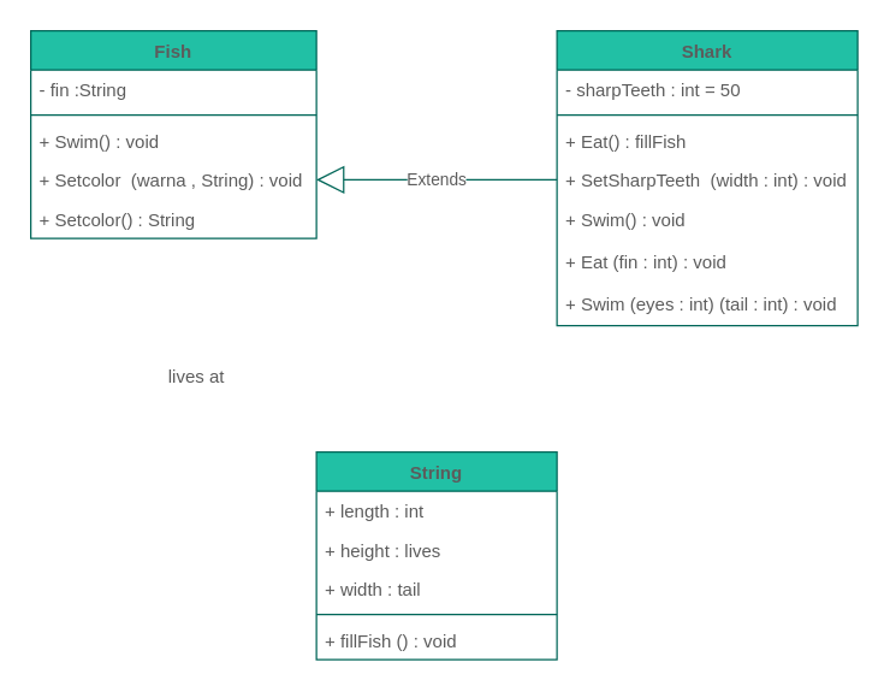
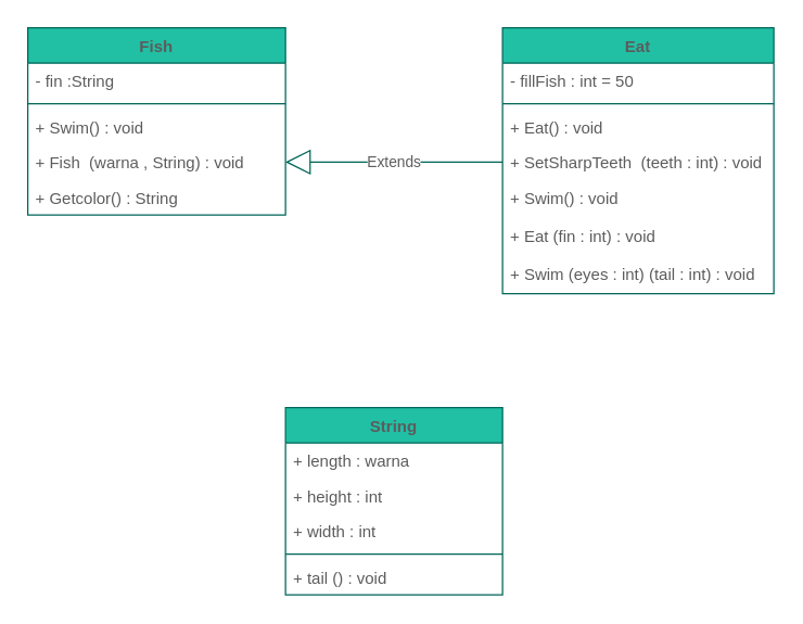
- <mxCell id="14" value="Shark" style="swimlane;fontStyle=1;align=center;verticalAlign=top;childLayout=stackLayout;horizontal=1;startSize=26;horizontalStack=0;resizeParent=1;resizeParentMax=0;resizeLast=0;collapsible=1;marginBottom=0;fillColor=#21C0A5;strokeColor=#006658;fontColor=#5C5C5C;" vertex="1" parent="1"><mxGeometry x="370" y="20" width="200" height="196" as="geometry" /></mxCell>
+ <mxCell id="14" value="Eat" style="swimlane;fontStyle=1;align=center;verticalAlign=top;childLayout=stackLayout;horizontal=1;startSize=26;horizontalStack=0;resizeParent=1;resizeParentMax=0;resizeLast=0;collapsible=1;marginBottom=0;fillColor=#21C0A5;strokeColor=#006658;fontColor=#5C5C5C;" vertex="1" parent="1"><mxGeometry x="370" y="20" width="200" height="196" as="geometry" /></mxCell>
- <mxCell id="15" value="- sharpTeeth : int = 50" style="text;strokeColor=none;fillColor=none;align=left;verticalAlign=top;spacingLeft=4;spacingRight=4;overflow=hidden;rotatable=0;points=[[0,0.5],[1,0.5]];portConstraint=eastwest;fontColor=#5C5C5C;" vertex="1" parent="14"><mxGeometry y="26" width="200" height="26" as="geometry" /></mxCell>
+ <mxCell id="15" value="- fillFish : int = 50" style="text;strokeColor=none;fillColor=none;align=left;verticalAlign=top;spacingLeft=4;spacingRight=4;overflow=hidden;rotatable=0;points=[[0,0.5],[1,0.5]];portConstraint=eastwest;fontColor=#5C5C5C;" vertex="1" parent="14"><mxGeometry y="26" width="200" height="26" as="geometry" /></mxCell>
- <mxCell id="17" value="+ Eat() : fillFish" style="text;strokeColor=none;fillColor=none;align=left;verticalAlign=top;spacingLeft=4;spacingRight=4;overflow=hidden;rotatable=0;points=[[0,0.5],[1,0.5]];portConstraint=eastwest;fontColor=#5C5C5C;" vertex="1" parent="14"><mxGeometry y="60" width="200" height="26" as="geometry" /></mxCell>
+ <mxCell id="17" value="+ Eat() : void" style="text;strokeColor=none;fillColor=none;align=left;verticalAlign=top;spacingLeft=4;spacingRight=4;overflow=hidden;rotatable=0;points=[[0,0.5],[1,0.5]];portConstraint=eastwest;fontColor=#5C5C5C;" vertex="1" parent="14"><mxGeometry y="60" width="200" height="26" as="geometry" /></mxCell>
- <mxCell id="6" value="+ Setcolor  (warna , String) : void" style="text;strokeColor=none;fillColor=none;align=left;verticalAlign=top;spacingLeft=4;spacingRight=4;overflow=hidden;rotatable=0;points=[[0,0.5],[1,0.5]];portConstraint=eastwest;fontColor=#5C5C5C;" vertex="1" parent="2"><mxGeometry y="86" width="190" height="26" as="geometry" /></mxCell>
+ <mxCell id="6" value="+ Fish  (warna , String) : void" style="text;strokeColor=none;fillColor=none;align=left;verticalAlign=top;spacingLeft=4;spacingRight=4;overflow=hidden;rotatable=0;points=[[0,0.5],[1,0.5]];portConstraint=eastwest;fontColor=#5C5C5C;" vertex="1" parent="2"><mxGeometry y="86" width="190" height="26" as="geometry" /></mxCell>
- <mxCell id="18" value="+ SetSharpTeeth  (width : int) : void" style="text;strokeColor=none;fillColor=none;align=left;verticalAlign=top;spacingLeft=4;spacingRight=4;overflow=hidden;rotatable=0;points=[[0,0.5],[1,0.5]];portConstraint=eastwest;fontColor=#5C5C5C;" vertex="1" parent="14"><mxGeometry y="86" width="200" height="26" as="geometry" /></mxCell>
+ <mxCell id="18" value="+ SetSharpTeeth  (teeth : int) : void" style="text;strokeColor=none;fillColor=none;align=left;verticalAlign=top;spacingLeft=4;spacingRight=4;overflow=hidden;rotatable=0;points=[[0,0.5],[1,0.5]];portConstraint=eastwest;fontColor=#5C5C5C;" vertex="1" parent="14"><mxGeometry y="86" width="200" height="26" as="geometry" /></mxCell>
- <mxCell id="7" value="+ Setcolor() : String" style="text;strokeColor=none;fillColor=none;align=left;verticalAlign=top;spacingLeft=4;spacingRight=4;overflow=hidden;rotatable=0;points=[[0,0.5],[1,0.5]];portConstraint=eastwest;fontColor=#5C5C5C;" vertex="1" parent="2"><mxGeometry y="112" width="190" height="26" as="geometry" /></mxCell>
+ <mxCell id="7" value="+ Getcolor() : String" style="text;strokeColor=none;fillColor=none;align=left;verticalAlign=top;spacingLeft=4;spacingRight=4;overflow=hidden;rotatable=0;points=[[0,0.5],[1,0.5]];portConstraint=eastwest;fontColor=#5C5C5C;" vertex="1" parent="2"><mxGeometry y="112" width="190" height="26" as="geometry" /></mxCell>
- <mxCell id="23" value="lives at" style="text;html=1;align=center;verticalAlign=middle;resizable=0;points=[];autosize=1;fontColor=#5C5C5C;" vertex="1" parent="1"><mxGeometry x="105" y="240" width="50" height="20" as="geometry" /></mxCell>
- <mxCell id="9" value="+ length : int" style="text;strokeColor=none;fillColor=none;align=left;verticalAlign=top;spacingLeft=4;spacingRight=4;overflow=hidden;rotatable=0;points=[[0,0.5],[1,0.5]];portConstraint=eastwest;fontColor=#5C5C5C;" vertex="1" parent="8"><mxGeometry y="26" width="160" height="26" as="geometry" /></mxCell>
+ <mxCell id="9" value="+ length : warna" style="text;strokeColor=none;fillColor=none;align=left;verticalAlign=top;spacingLeft=4;spacingRight=4;overflow=hidden;rotatable=0;points=[[0,0.5],[1,0.5]];portConstraint=eastwest;fontColor=#5C5C5C;" vertex="1" parent="8"><mxGeometry y="26" width="160" height="26" as="geometry" /></mxCell>
- <mxCell id="10" value="+ height : lives" style="text;strokeColor=none;fillColor=none;align=left;verticalAlign=top;spacingLeft=4;spacingRight=4;overflow=hidden;rotatable=0;points=[[0,0.5],[1,0.5]];portConstraint=eastwest;fontColor=#5C5C5C;" vertex="1" parent="8"><mxGeometry y="52" width="160" height="26" as="geometry" /></mxCell>
+ <mxCell id="10" value="+ height : int" style="text;strokeColor=none;fillColor=none;align=left;verticalAlign=top;spacingLeft=4;spacingRight=4;overflow=hidden;rotatable=0;points=[[0,0.5],[1,0.5]];portConstraint=eastwest;fontColor=#5C5C5C;" vertex="1" parent="8"><mxGeometry y="52" width="160" height="26" as="geometry" /></mxCell>
- <mxCell id="11" value="+ width : tail" style="text;strokeColor=none;fillColor=none;align=left;verticalAlign=top;spacingLeft=4;spacingRight=4;overflow=hidden;rotatable=0;points=[[0,0.5],[1,0.5]];portConstraint=eastwest;fontColor=#5C5C5C;" vertex="1" parent="8"><mxGeometry y="78" width="160" height="26" as="geometry" /></mxCell>
+ <mxCell id="11" value="+ width : int" style="text;strokeColor=none;fillColor=none;align=left;verticalAlign=top;spacingLeft=4;spacingRight=4;overflow=hidden;rotatable=0;points=[[0,0.5],[1,0.5]];portConstraint=eastwest;fontColor=#5C5C5C;" vertex="1" parent="8"><mxGeometry y="78" width="160" height="26" as="geometry" /></mxCell>
- <mxCell id="13" value="+ fillFish () : void" style="text;strokeColor=none;fillColor=none;align=left;verticalAlign=top;spacingLeft=4;spacingRight=4;overflow=hidden;rotatable=0;points=[[0,0.5],[1,0.5]];portConstraint=eastwest;fontColor=#5C5C5C;" vertex="1" parent="8"><mxGeometry y="112" width="160" height="26" as="geometry" /></mxCell>
+ <mxCell id="13" value="+ tail () : void" style="text;strokeColor=none;fillColor=none;align=left;verticalAlign=top;spacingLeft=4;spacingRight=4;overflow=hidden;rotatable=0;points=[[0,0.5],[1,0.5]];portConstraint=eastwest;fontColor=#5C5C5C;" vertex="1" parent="8"><mxGeometry y="112" width="160" height="26" as="geometry" /></mxCell>
